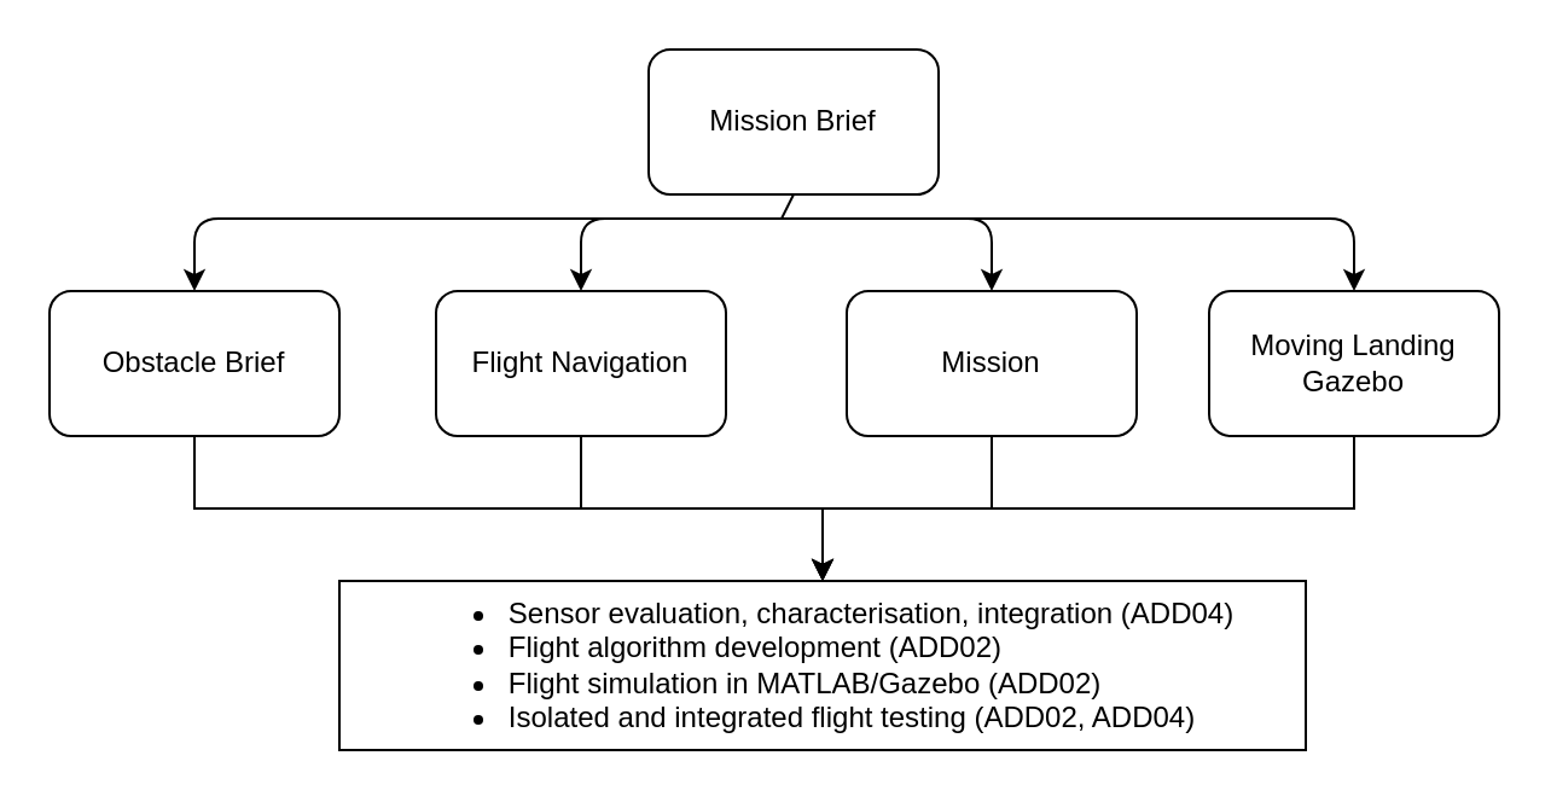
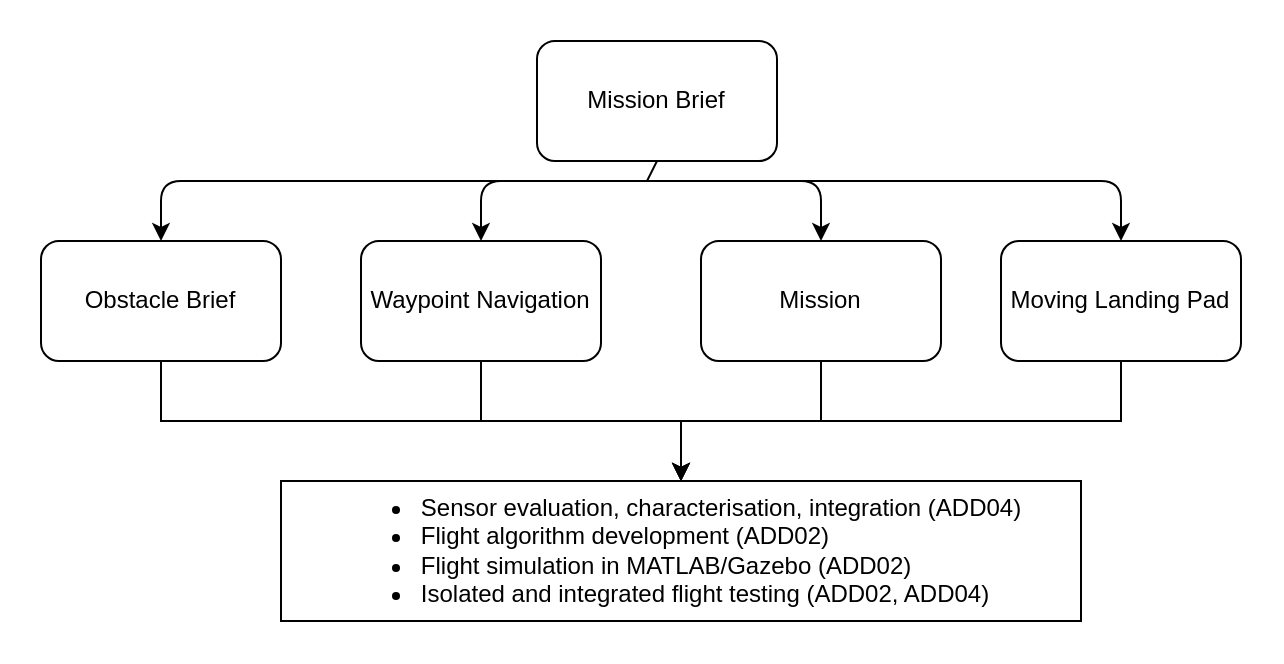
- <mxCell id="4" value="Flight Navigation" style="rounded=1;whiteSpace=wrap;html=1;" parent="1" vertex="1"><mxGeometry x="180" y="120" width="120" height="60" as="geometry" /></mxCell>
+ <mxCell id="4" value="Waypoint Navigation" style="rounded=1;whiteSpace=wrap;html=1;" parent="1" vertex="1"><mxGeometry x="180" y="120" width="120" height="60" as="geometry" /></mxCell>
- <mxCell id="13" value="Moving Landing Gazebo" style="rounded=1;whiteSpace=wrap;html=1;" vertex="1" parent="1"><mxGeometry x="500" y="120" width="120" height="60" as="geometry" /></mxCell>
+ <mxCell id="13" value="Moving Landing Pad" style="rounded=1;whiteSpace=wrap;html=1;" vertex="1" parent="1"><mxGeometry x="500" y="120" width="120" height="60" as="geometry" /></mxCell>
